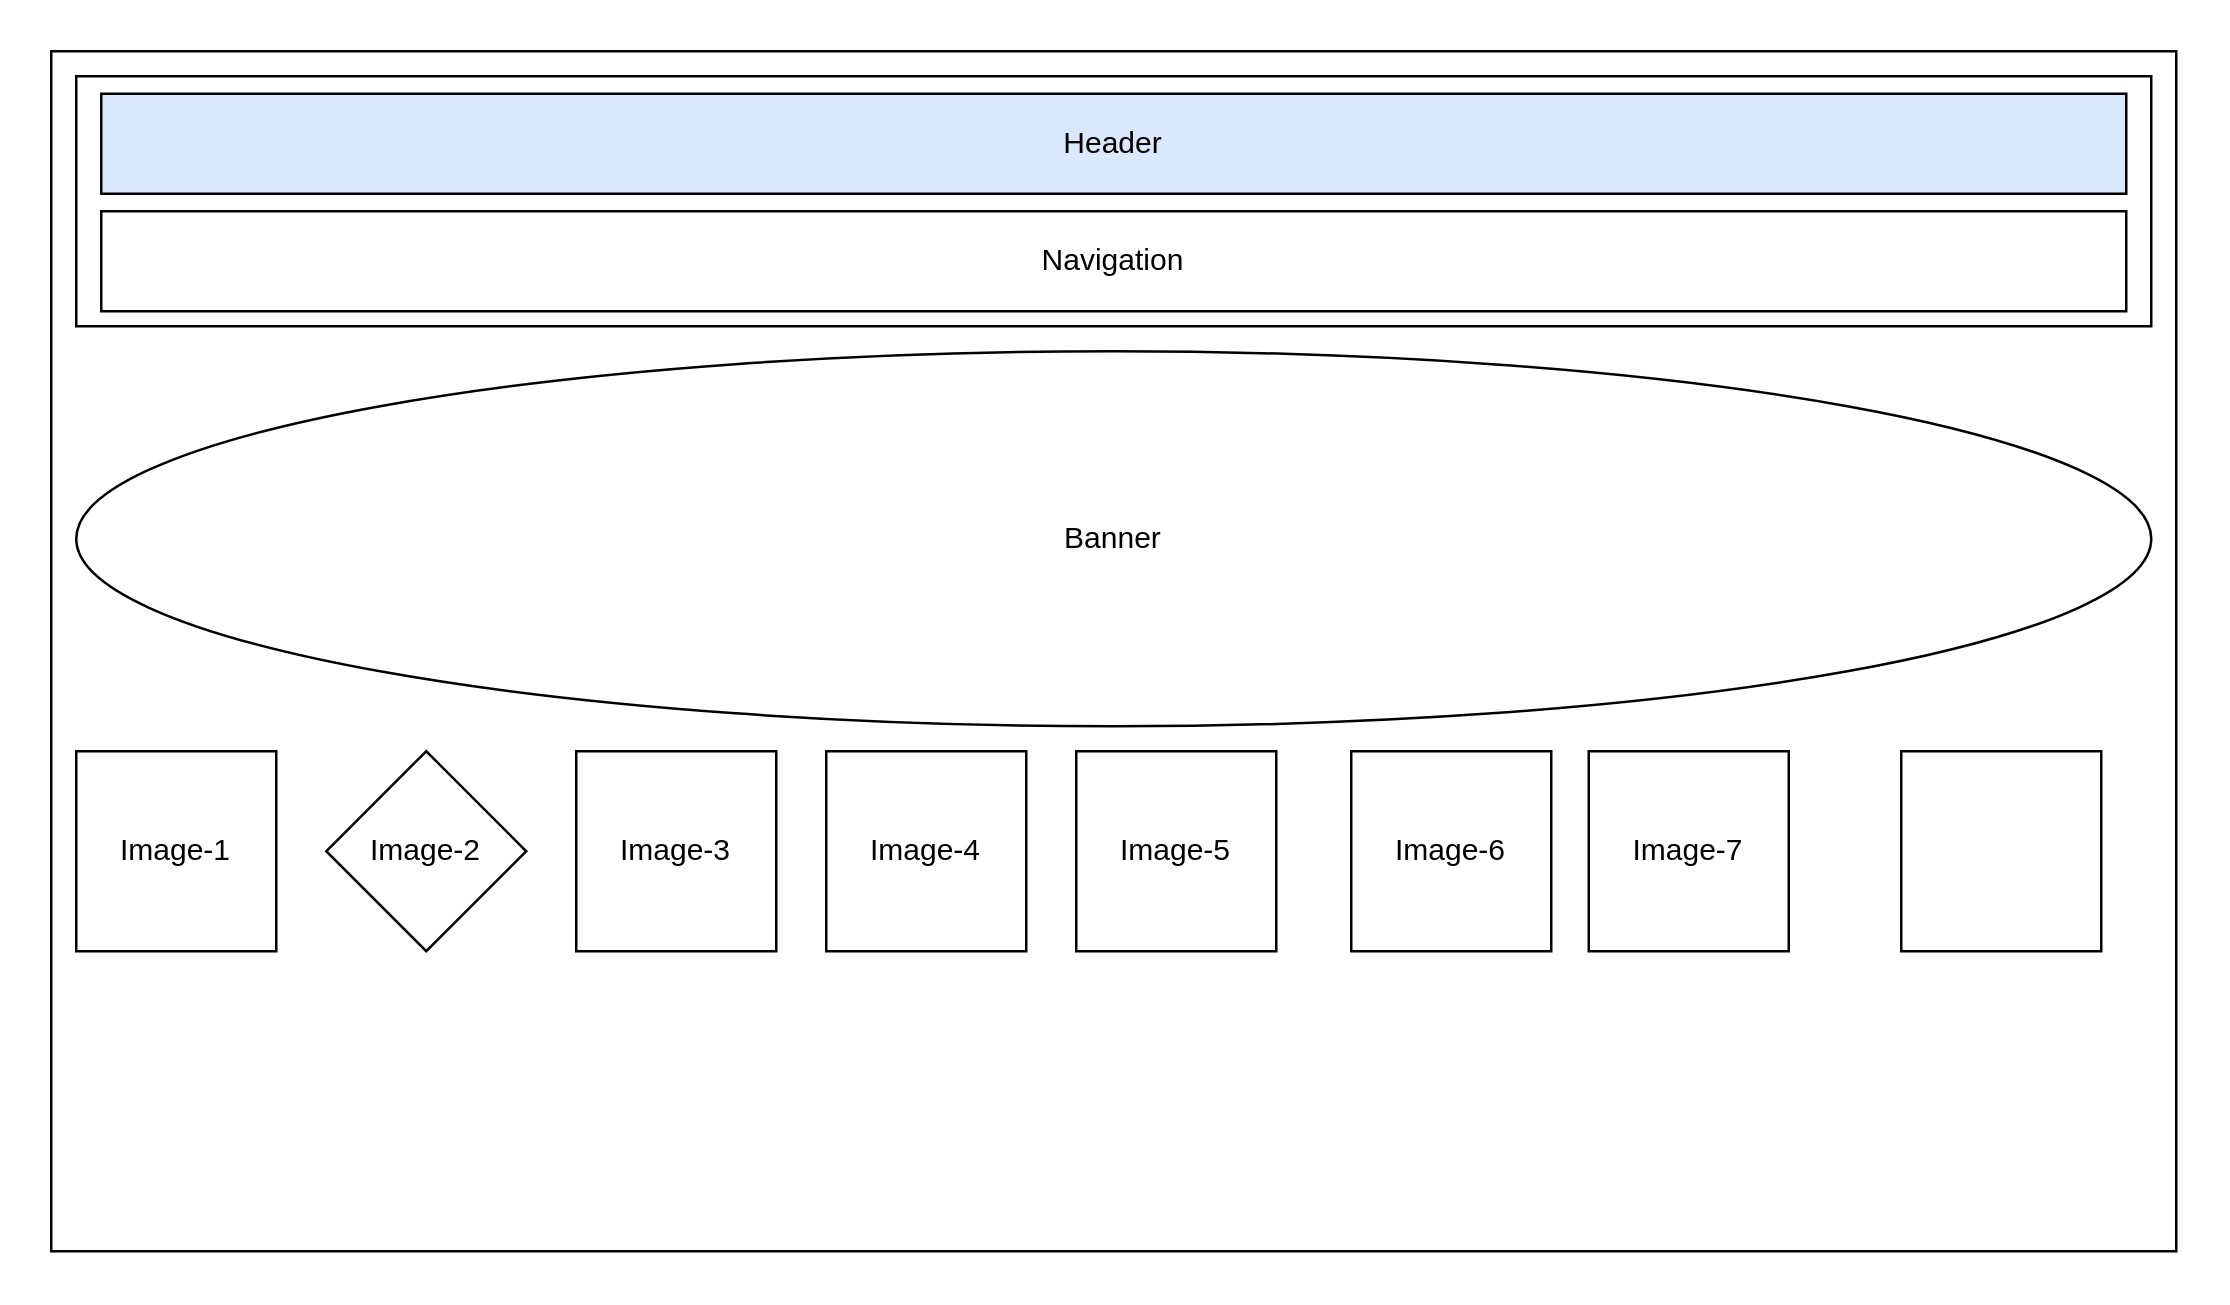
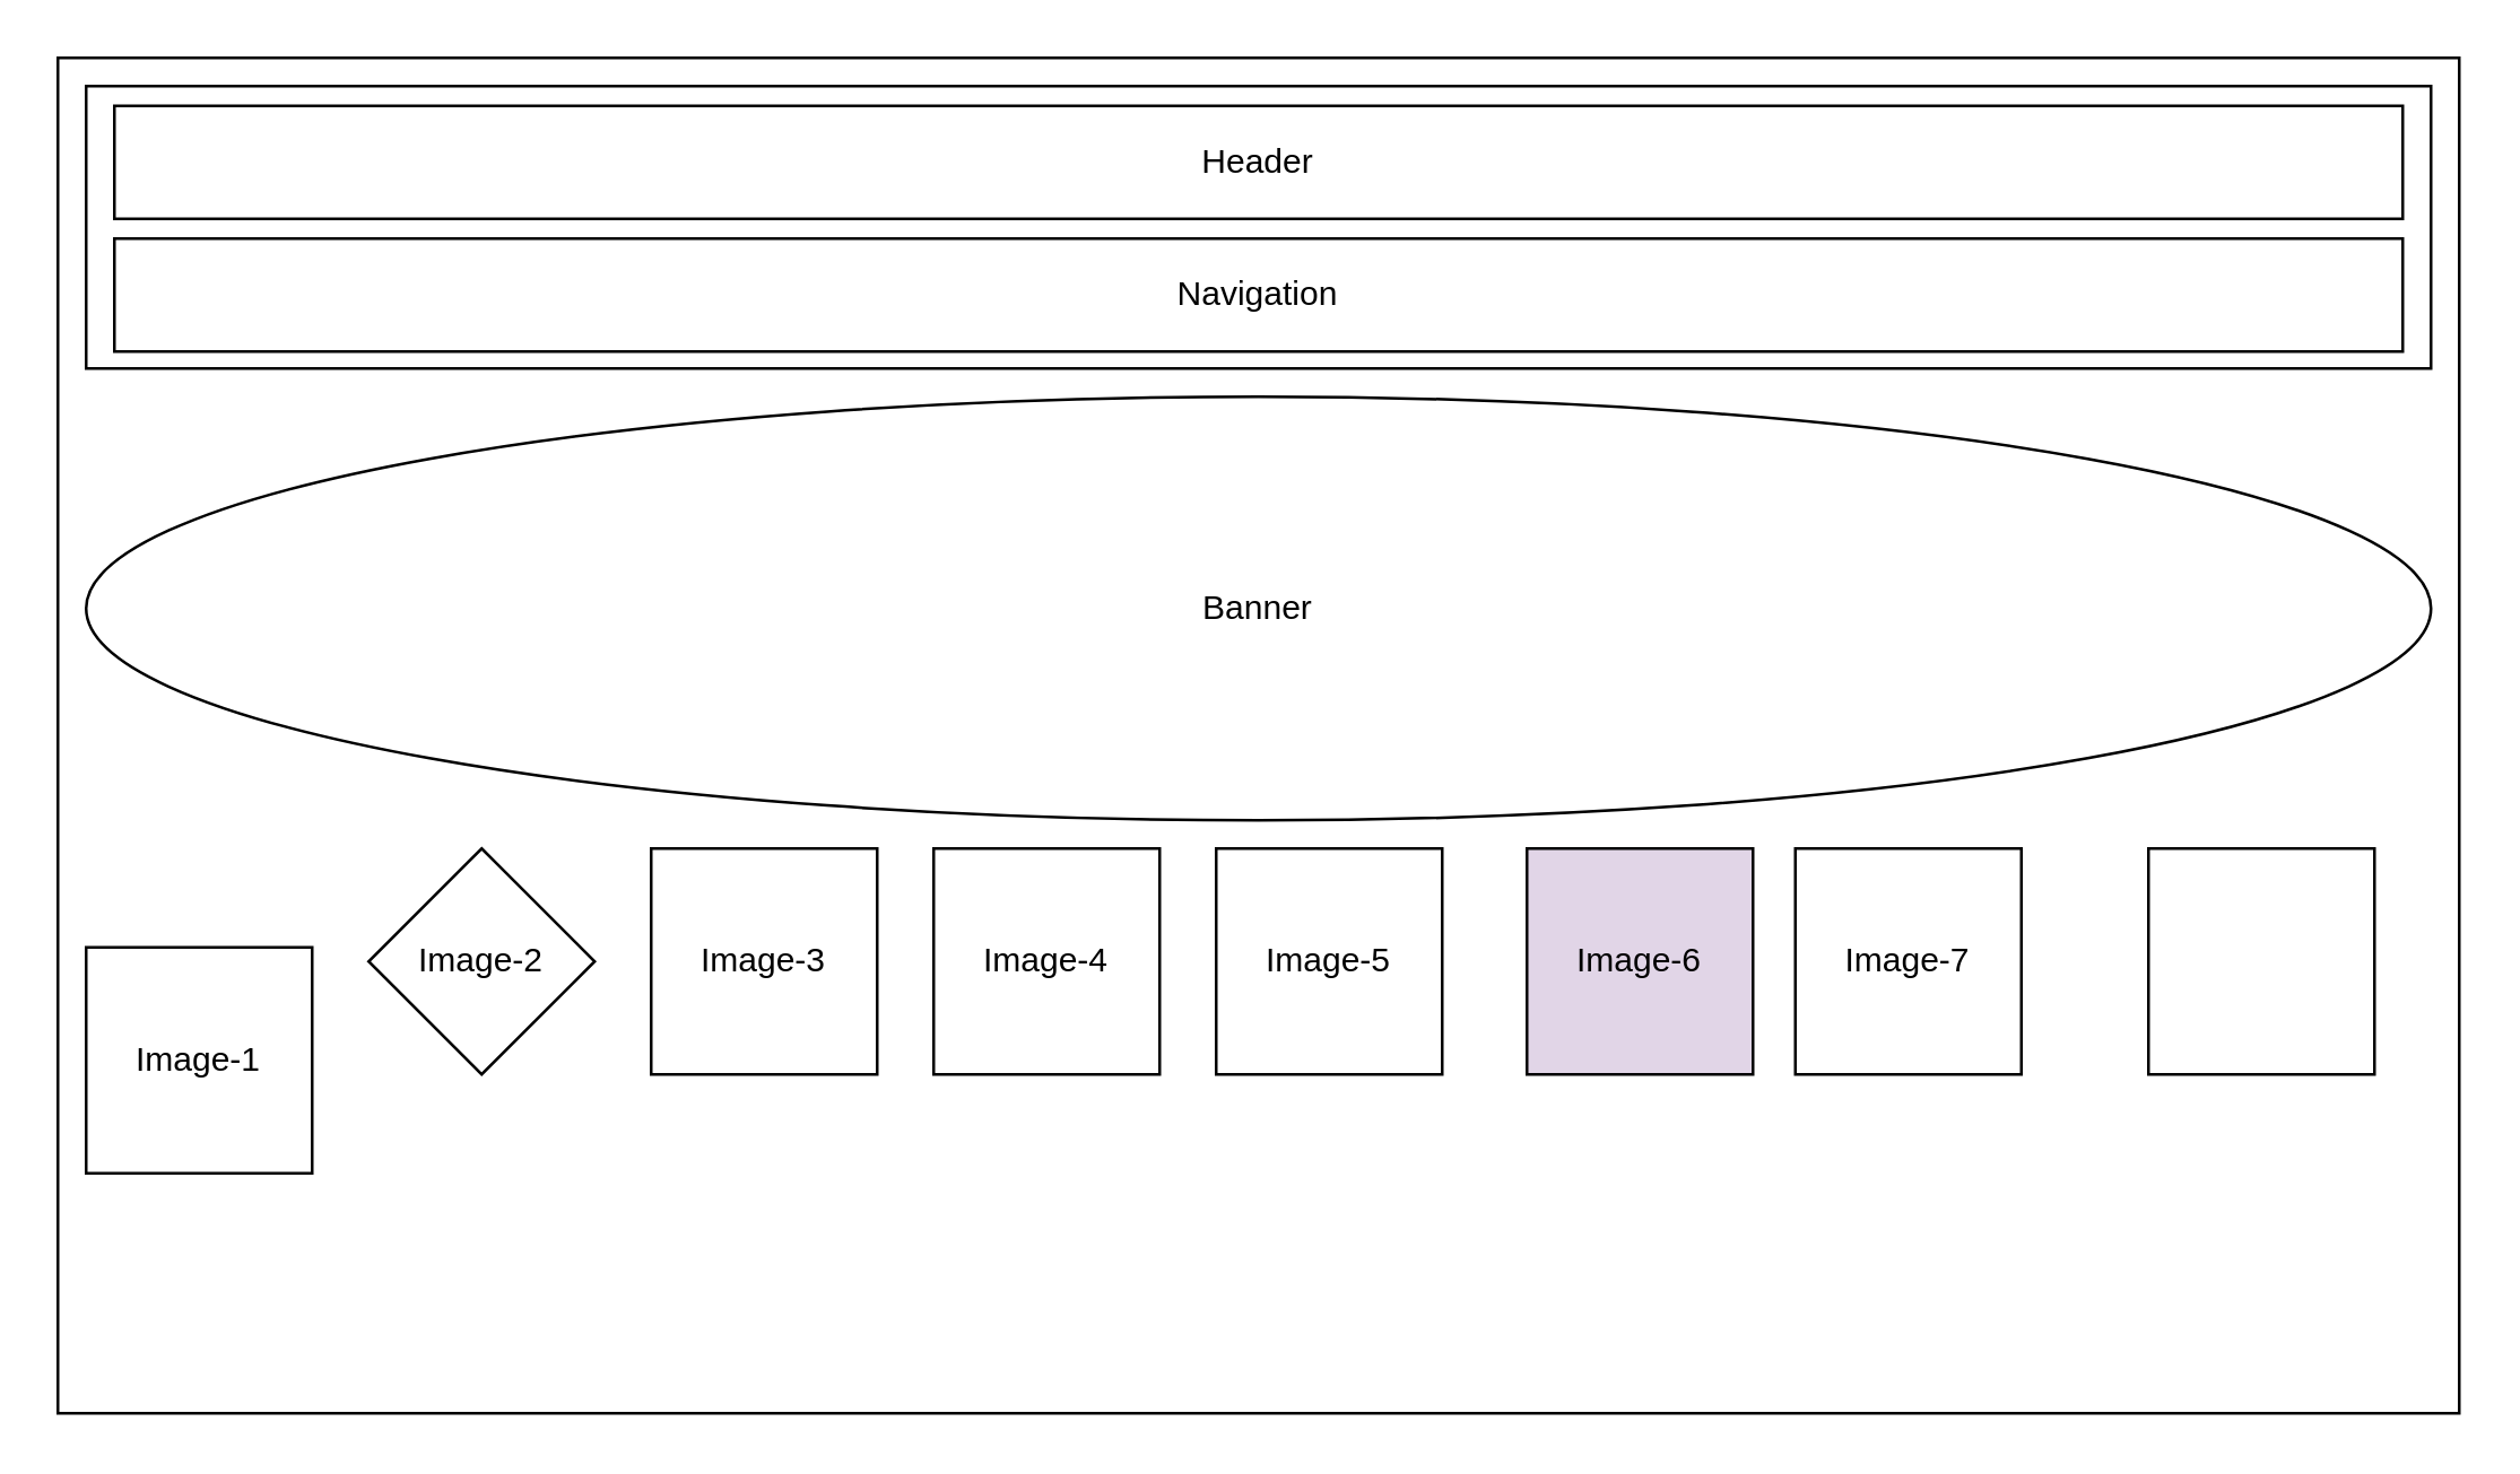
- <mxCell id="4" value="Header" style="rounded=0;whiteSpace=wrap;html=1;fillColor=#dae8fc;" vertex="1" parent="1"><mxGeometry x="40" y="37" width="810" height="40" as="geometry" /></mxCell>
+ <mxCell id="4" value="Header" style="rounded=0;whiteSpace=wrap;html=1;" vertex="1" parent="1"><mxGeometry x="40" y="37" width="810" height="40" as="geometry" /></mxCell>
- <mxCell id="7" value="Image-1" style="rounded=0;whiteSpace=wrap;html=1;" vertex="1" parent="1"><mxGeometry x="30" y="300" width="80" height="80" as="geometry" /></mxCell>
+ <mxCell id="7" value="Image-1" style="rounded=0;whiteSpace=wrap;html=1;" vertex="1" parent="1"><mxGeometry x="30" y="335" width="80" height="80" as="geometry" /></mxCell>
- <mxCell id="12" value="Image-6" style="rounded=0;whiteSpace=wrap;html=1;" vertex="1" parent="1"><mxGeometry x="540" y="300" width="80" height="80" as="geometry" /></mxCell>
+ <mxCell id="12" value="Image-6" style="rounded=0;whiteSpace=wrap;html=1;fillColor=#e1d5e7;" vertex="1" parent="1"><mxGeometry x="540" y="300" width="80" height="80" as="geometry" /></mxCell>
